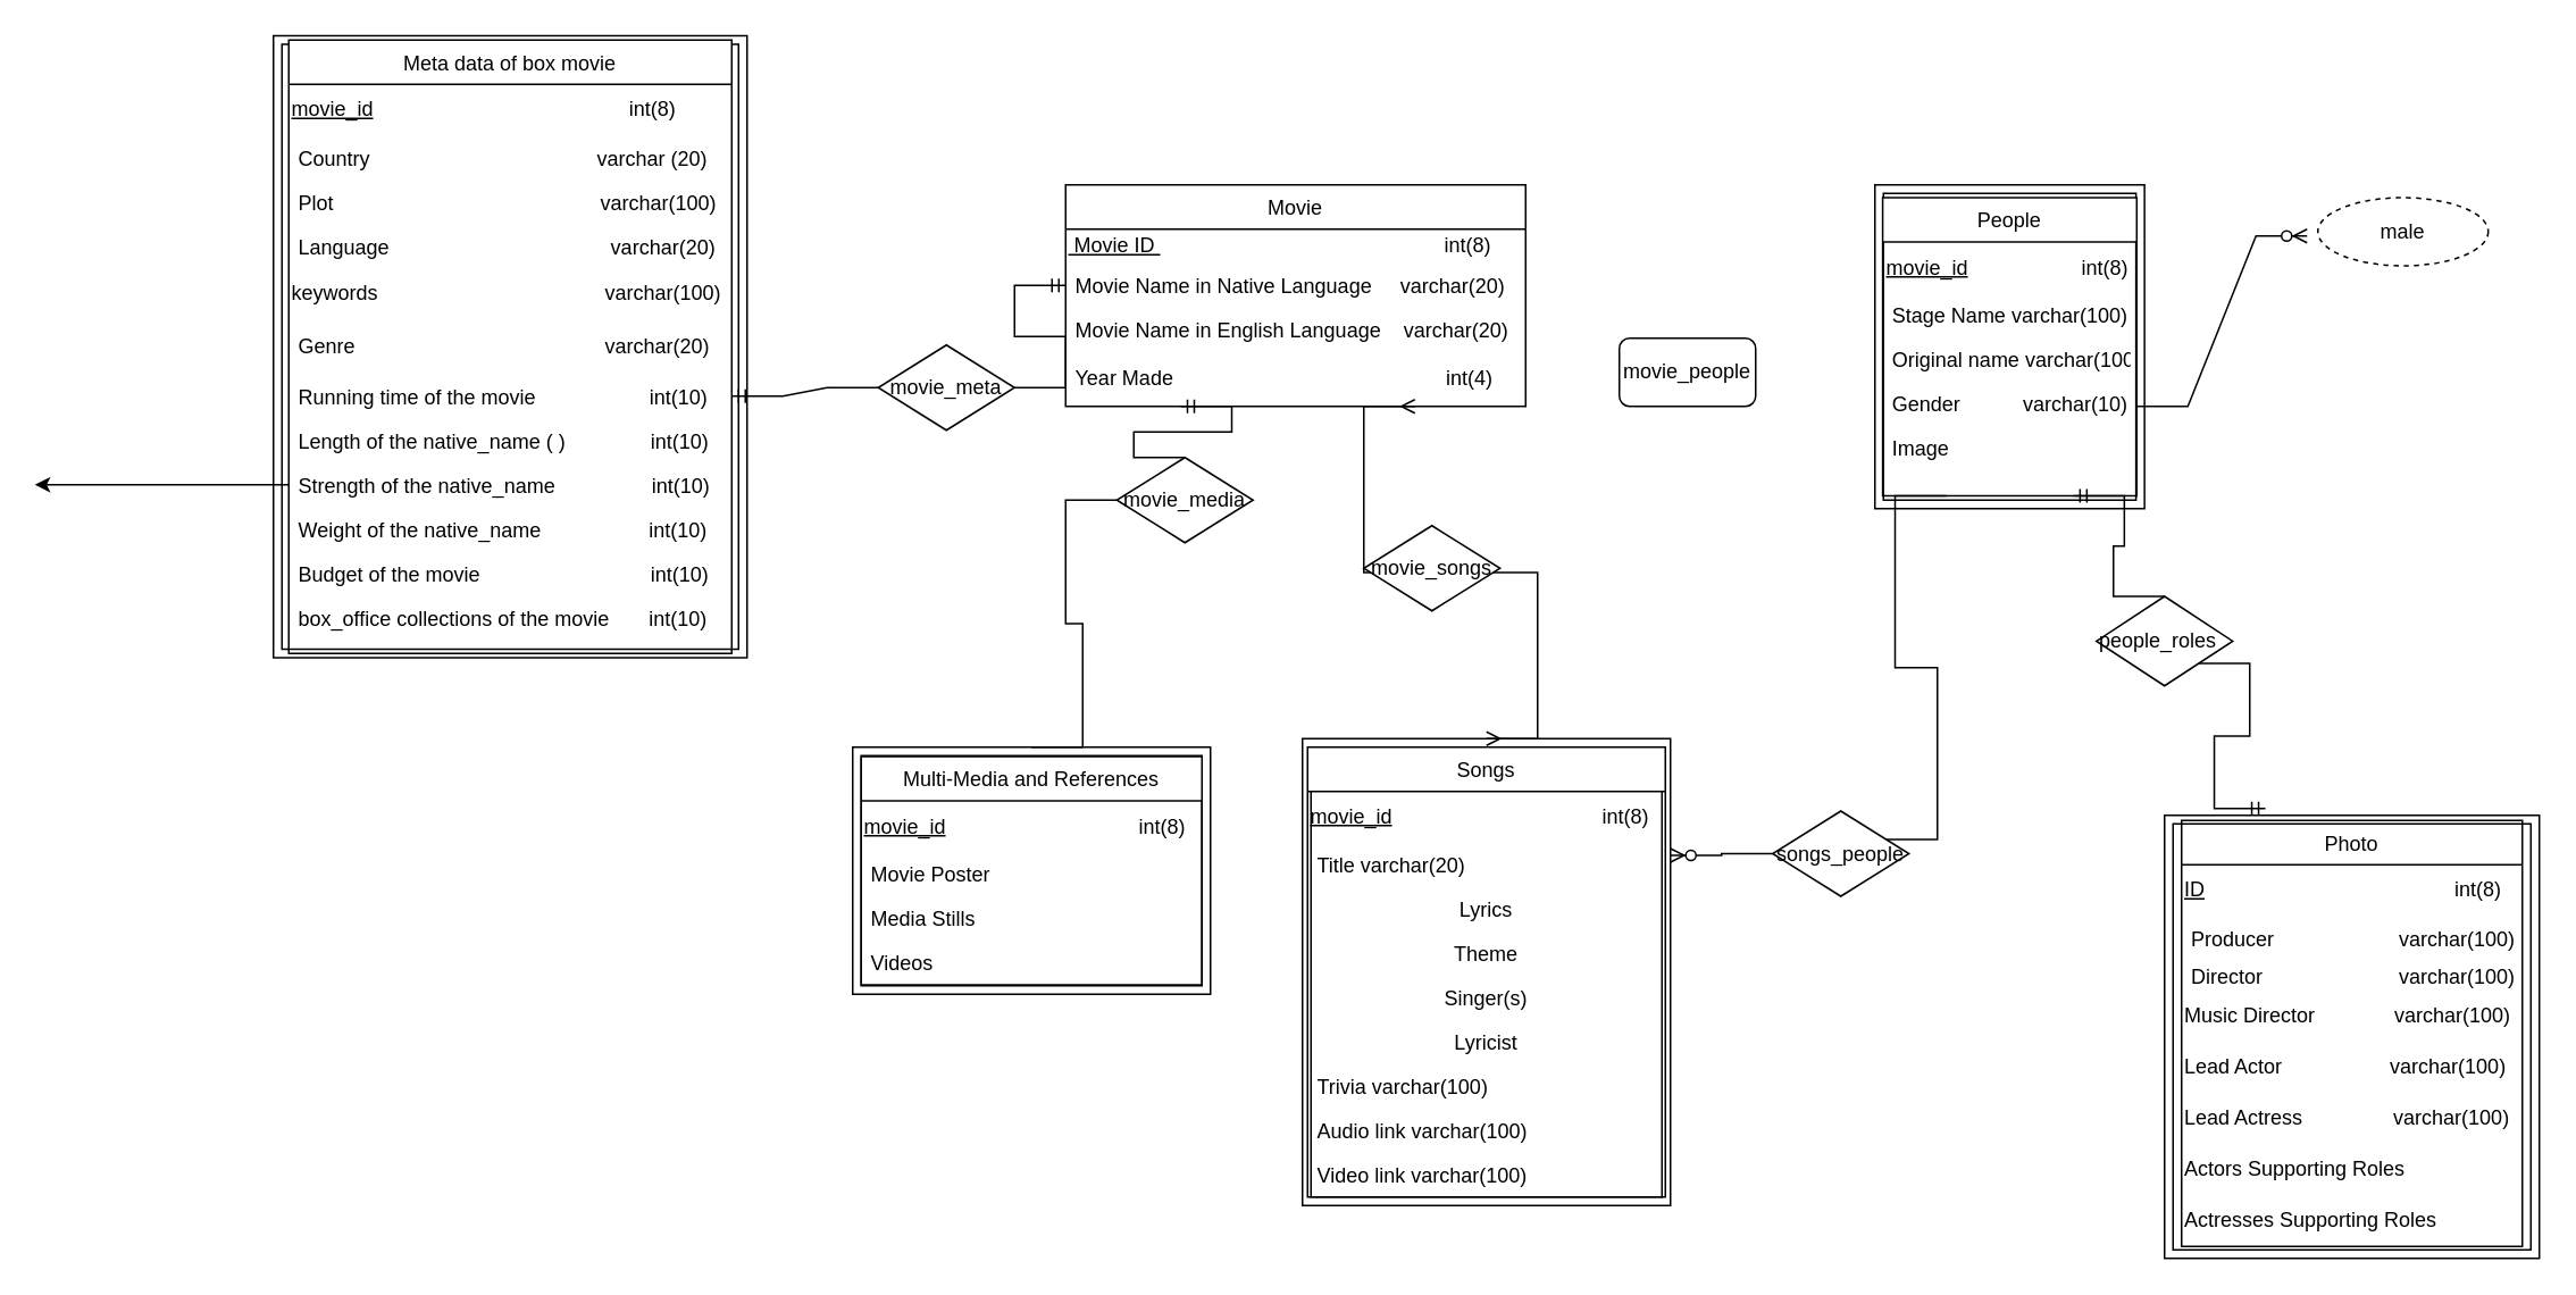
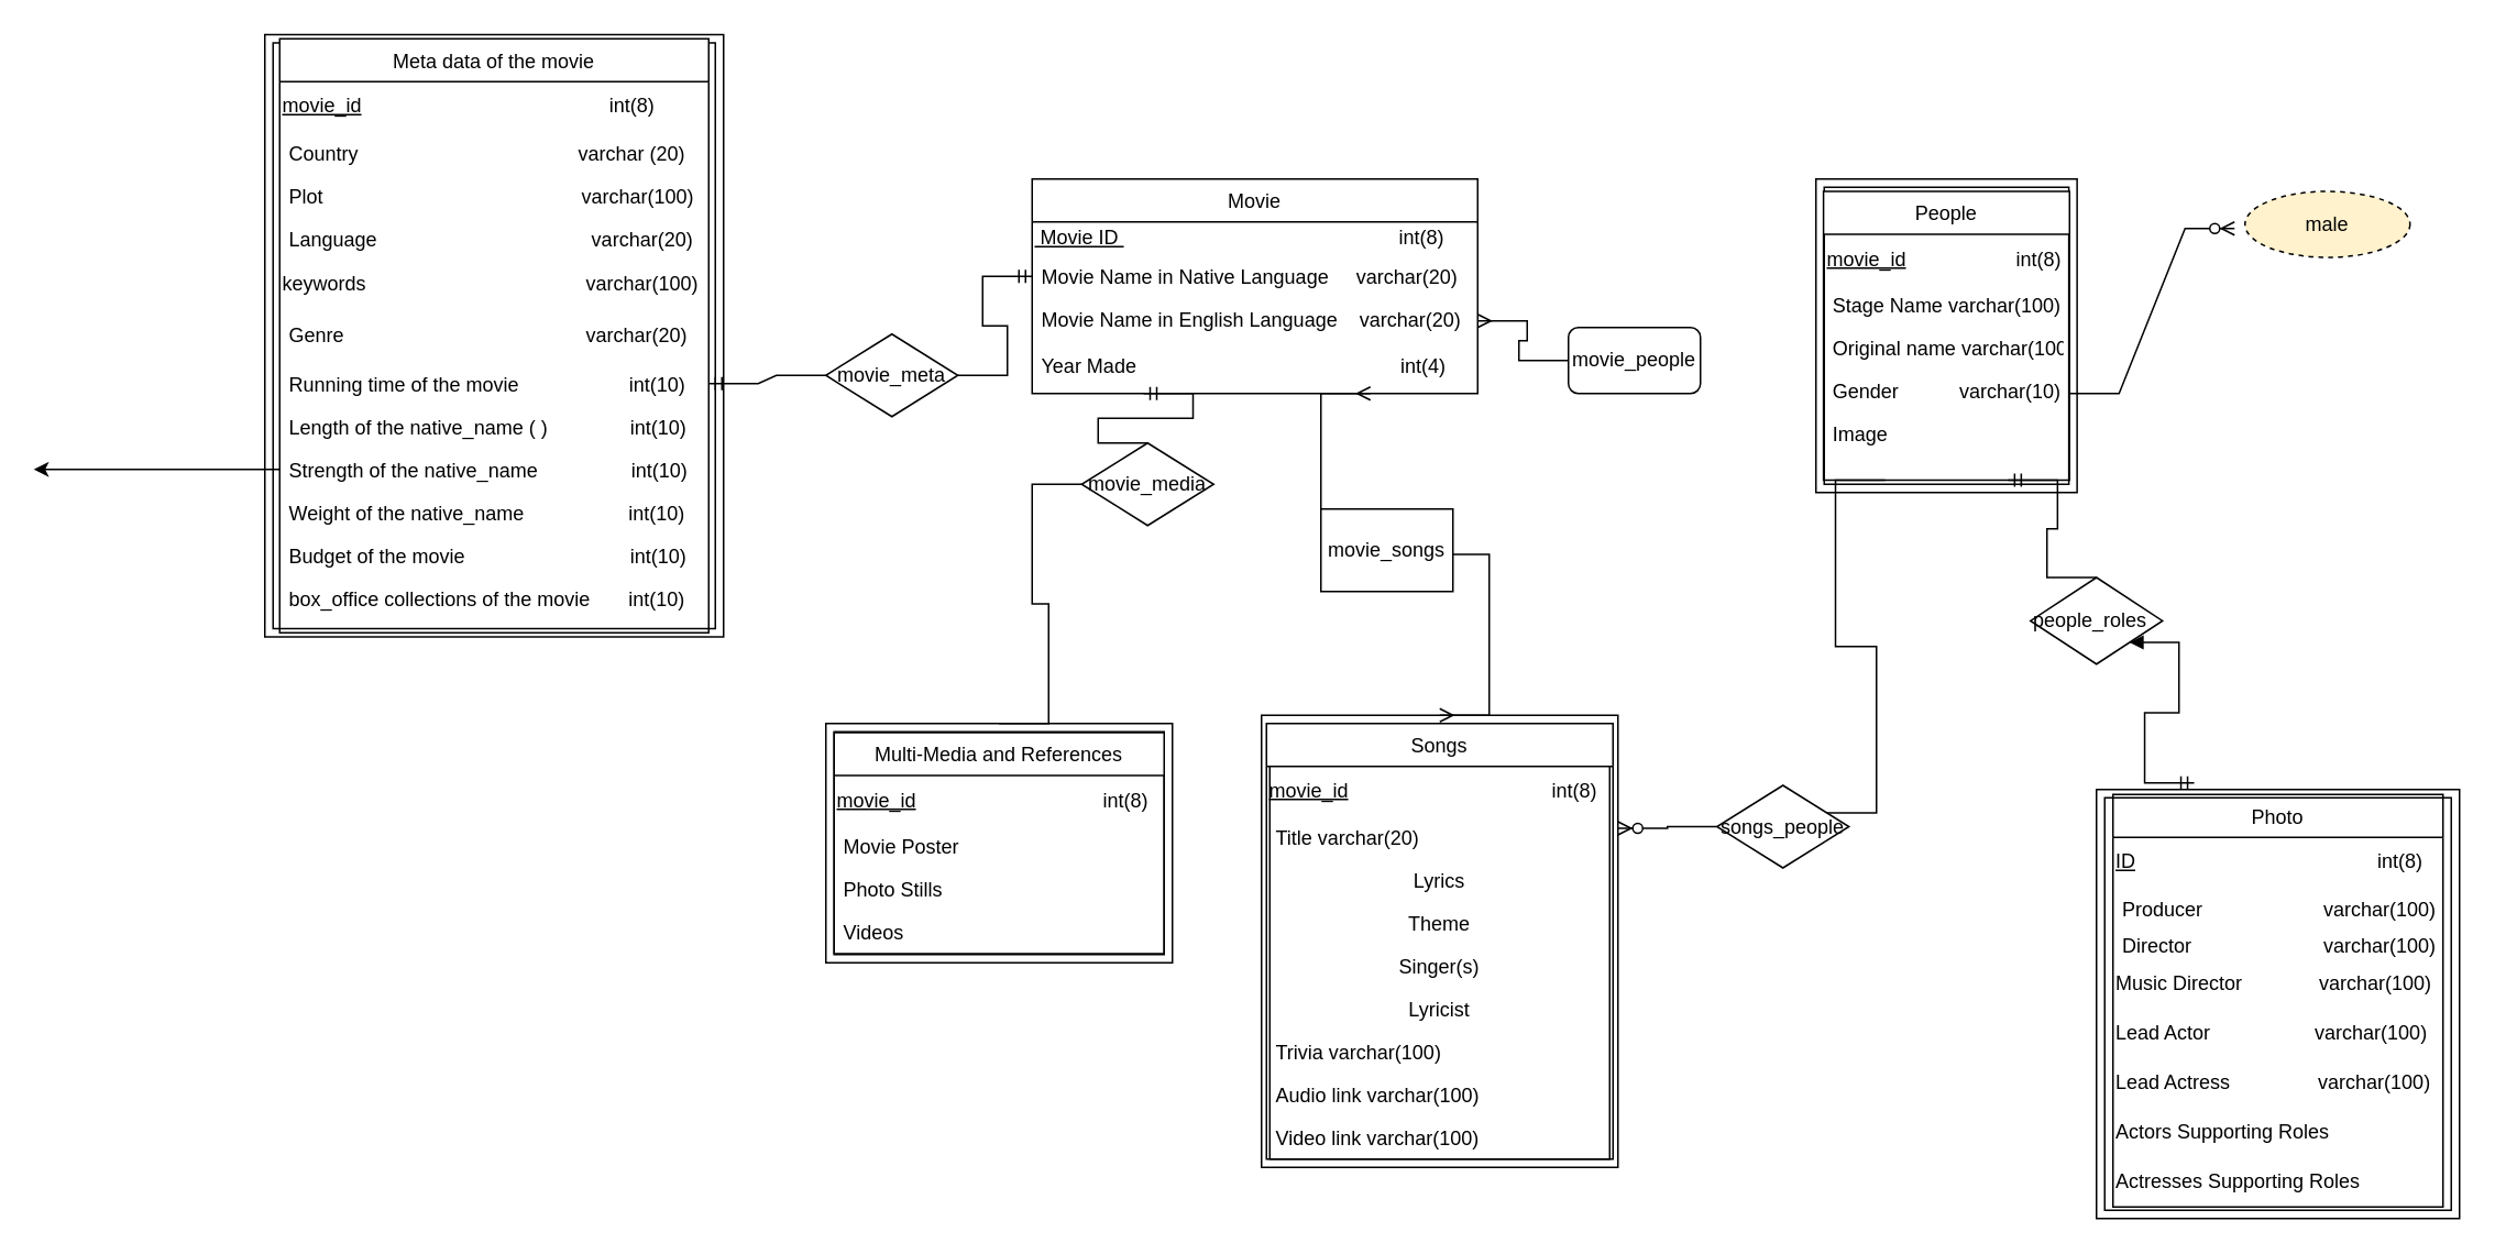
- <mxCell id="8" value="Meta data of box movie" style="swimlane;fontStyle=0;align=center;verticalAlign=top;childLayout=stackLayout;horizontal=1;startSize=26;horizontalStack=0;resizeParent=1;resizeLast=0;collapsible=1;marginBottom=0;rounded=0;shadow=0;strokeWidth=1;perimeterSpacing=3;" parent="1" vertex="1"><mxGeometry x="169" y="23" width="260" height="360" as="geometry"><mxRectangle x="550" y="140" width="160" height="26" as="alternateBounds" /></mxGeometry></mxCell>
+ <mxCell id="8" value="Meta data of the movie" style="swimlane;fontStyle=0;align=center;verticalAlign=top;childLayout=stackLayout;horizontal=1;startSize=26;horizontalStack=0;resizeParent=1;resizeLast=0;collapsible=1;marginBottom=0;rounded=0;shadow=0;strokeWidth=1;perimeterSpacing=3;" parent="1" vertex="1"><mxGeometry x="169" y="23" width="260" height="360" as="geometry"><mxRectangle x="550" y="140" width="160" height="26" as="alternateBounds" /></mxGeometry></mxCell>
- <mxCell id="72" value="male" style="ellipse;whiteSpace=wrap;html=1;align=center;dashed=1;" parent="1" vertex="1"><mxGeometry x="1360" y="115.5" width="100" height="40" as="geometry" /></mxCell>
+ <mxCell id="72" value="male" style="ellipse;whiteSpace=wrap;html=1;align=center;dashed=1;fillColor=#fff2cc;" parent="1" vertex="1"><mxGeometry x="1360" y="115.5" width="100" height="40" as="geometry" /></mxCell>
+ <mxCell id="21" value="" style="edgeStyle=entityRelationEdgeStyle;fontSize=12;html=1;endArrow=ERmany;startArrow=none;rounded=0;entryX=1;entryY=0.5;entryDx=0;entryDy=0;exitX=0;exitY=0.5;exitDx=0;exitDy=0;" parent="1" source="55" target="6" edge="1"><mxGeometry width="100" height="100" relative="1" as="geometry"><mxPoint x="710" y="338" as="sourcePoint" /><mxPoint x="810" y="238" as="targetPoint" /></mxGeometry></mxCell>
- <mxCell id="50" value="movie_meta" style="rhombus;whiteSpace=wrap;html=1;" parent="1" vertex="1"><mxGeometry x="515" y="202" width="80" height="50" as="geometry" /></mxCell>
+ <mxCell id="50" value="movie_meta" style="rhombus;whiteSpace=wrap;html=1;" parent="1" vertex="1"><mxGeometry x="500" y="202" width="80" height="50" as="geometry" /></mxCell>
- <mxCell id="54" value="movie_songs" style="rhombus;whiteSpace=wrap;html=1;" parent="1" vertex="1"><mxGeometry x="800" y="308" width="80" height="50" as="geometry" /></mxCell>
+ <mxCell id="54" value="movie_songs" style="whiteSpace=wrap;html=1;rounded=0;" parent="1" vertex="1"><mxGeometry x="800" y="308" width="80" height="50" as="geometry" /></mxCell>
- <mxCell id="70" value="" style="edgeStyle=entityRelationEdgeStyle;fontSize=12;html=1;endArrow=none;startArrow=ERmandOne;rounded=0;entryX=1;entryY=1;entryDx=0;entryDy=0;exitX=0.246;exitY=-0.028;exitDx=0;exitDy=0;exitPerimeter=0;" parent="1" source="59" target="69" edge="1"><mxGeometry width="100" height="100" relative="1" as="geometry"><mxPoint x="1309.948" y="476.888" as="sourcePoint" /><mxPoint x="1240.843" y="294.58" as="targetPoint" /></mxGeometry></mxCell>
+ <mxCell id="70" value="" style="edgeStyle=entityRelationEdgeStyle;fontSize=12;html=1;endArrow=block;startArrow=ERmandOne;rounded=0;entryX=1;entryY=1;entryDx=0;entryDy=0;exitX=0.246;exitY=-0.028;exitDx=0;exitDy=0;exitPerimeter=0;" parent="1" source="59" target="69" edge="1"><mxGeometry width="100" height="100" relative="1" as="geometry"><mxPoint x="1309.948" y="476.888" as="sourcePoint" /><mxPoint x="1240.843" y="294.58" as="targetPoint" /></mxGeometry></mxCell>
- <mxCell id="29" value="Media Stills " style="text;align=left;verticalAlign=top;spacingLeft=4;spacingRight=4;overflow=hidden;rotatable=0;points=[[0,0.5],[1,0.5]];portConstraint=eastwest;rounded=0;shadow=0;html=0;" parent="26" vertex="1"><mxGeometry y="82" width="200" height="26" as="geometry" /></mxCell>
+ <mxCell id="29" value="Photo Stills " style="text;align=left;verticalAlign=top;spacingLeft=4;spacingRight=4;overflow=hidden;rotatable=0;points=[[0,0.5],[1,0.5]];portConstraint=eastwest;rounded=0;shadow=0;html=0;" parent="26" vertex="1"><mxGeometry y="82" width="200" height="26" as="geometry" /></mxCell>
